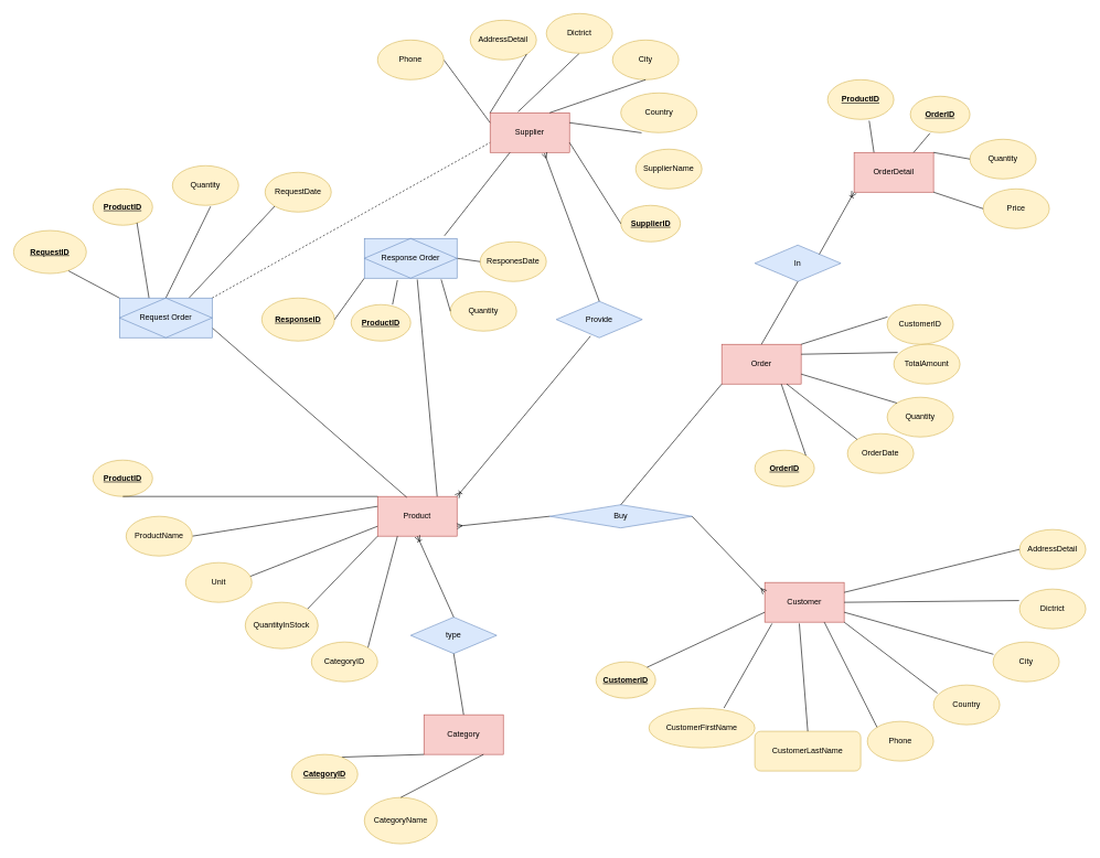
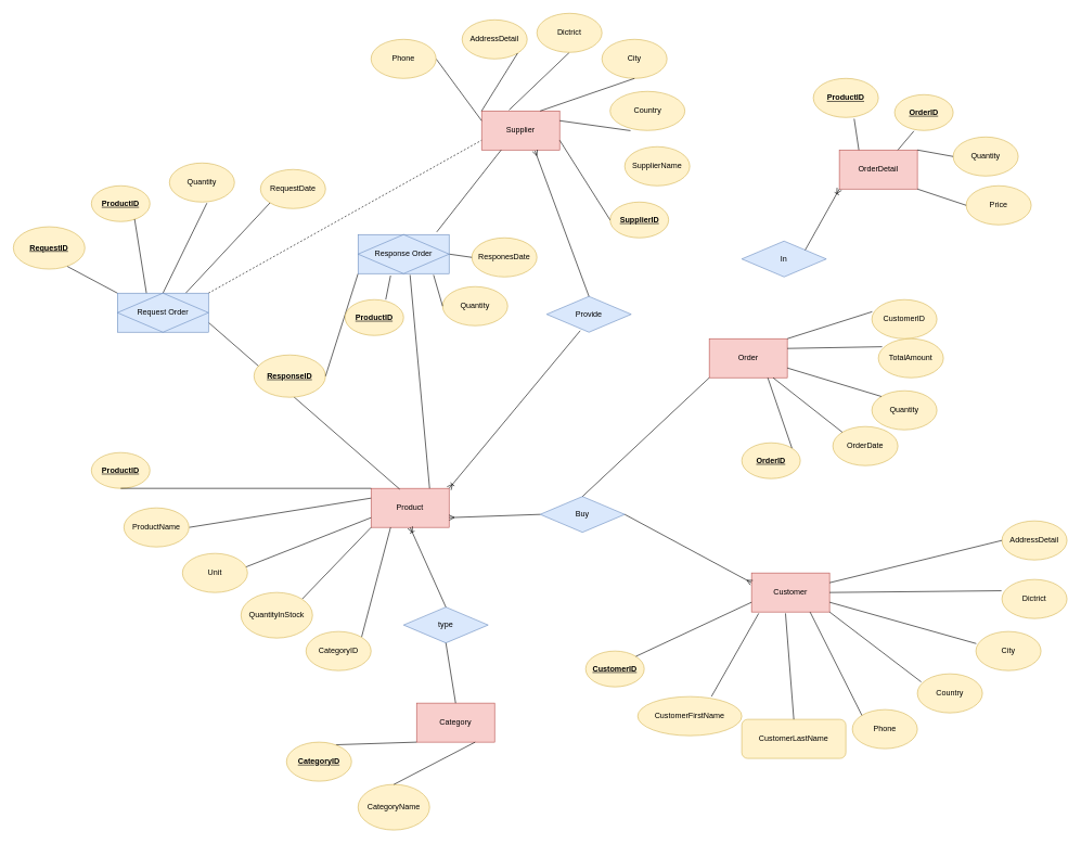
- <mxCell id="78" value="" style="endArrow=none;html=1;rounded=0;entryX=0.5;entryY=0;entryDx=0;entryDy=0;exitX=0.5;exitY=1;exitDx=0;exitDy=0;" parent="1" source="77" target="55" edge="1"><mxGeometry width="50" height="50" relative="1" as="geometry"><mxPoint x="1394.92" y="509.04" as="sourcePoint" /><mxPoint x="1384" y="440" as="targetPoint" /></mxGeometry></mxCell>
- <mxCell id="92" value="&lt;b&gt;&lt;u&gt;ResponseID&lt;/u&gt;&lt;/b&gt;" style="ellipse;whiteSpace=wrap;html=1;fillColor=#fff2cc;strokeColor=#d6b656;" parent="1" vertex="1"><mxGeometry x="395" y="450" width="110" height="65" as="geometry" /></mxCell>
+ <mxCell id="92" value="&lt;b&gt;&lt;u&gt;ResponseID&lt;/u&gt;&lt;/b&gt;" style="ellipse;whiteSpace=wrap;html=1;fillColor=#fff2cc;strokeColor=#d6b656;" parent="1" vertex="1"><mxGeometry x="390" y="545" width="110" height="65" as="geometry" /></mxCell>
- <mxCell id="75" value="Buy" style="rhombus;whiteSpace=wrap;html=1;fillColor=#dae8fc;strokeColor=#6c8ebf;" parent="1" vertex="1"><mxGeometry x="830" y="762.5" width="215" height="35" as="geometry" /></mxCell>
+ <mxCell id="75" value="Buy" style="rhombus;whiteSpace=wrap;html=1;fillColor=#dae8fc;strokeColor=#6c8ebf;" parent="1" vertex="1"><mxGeometry x="830" y="762.5" width="130" height="55" as="geometry" /></mxCell>
